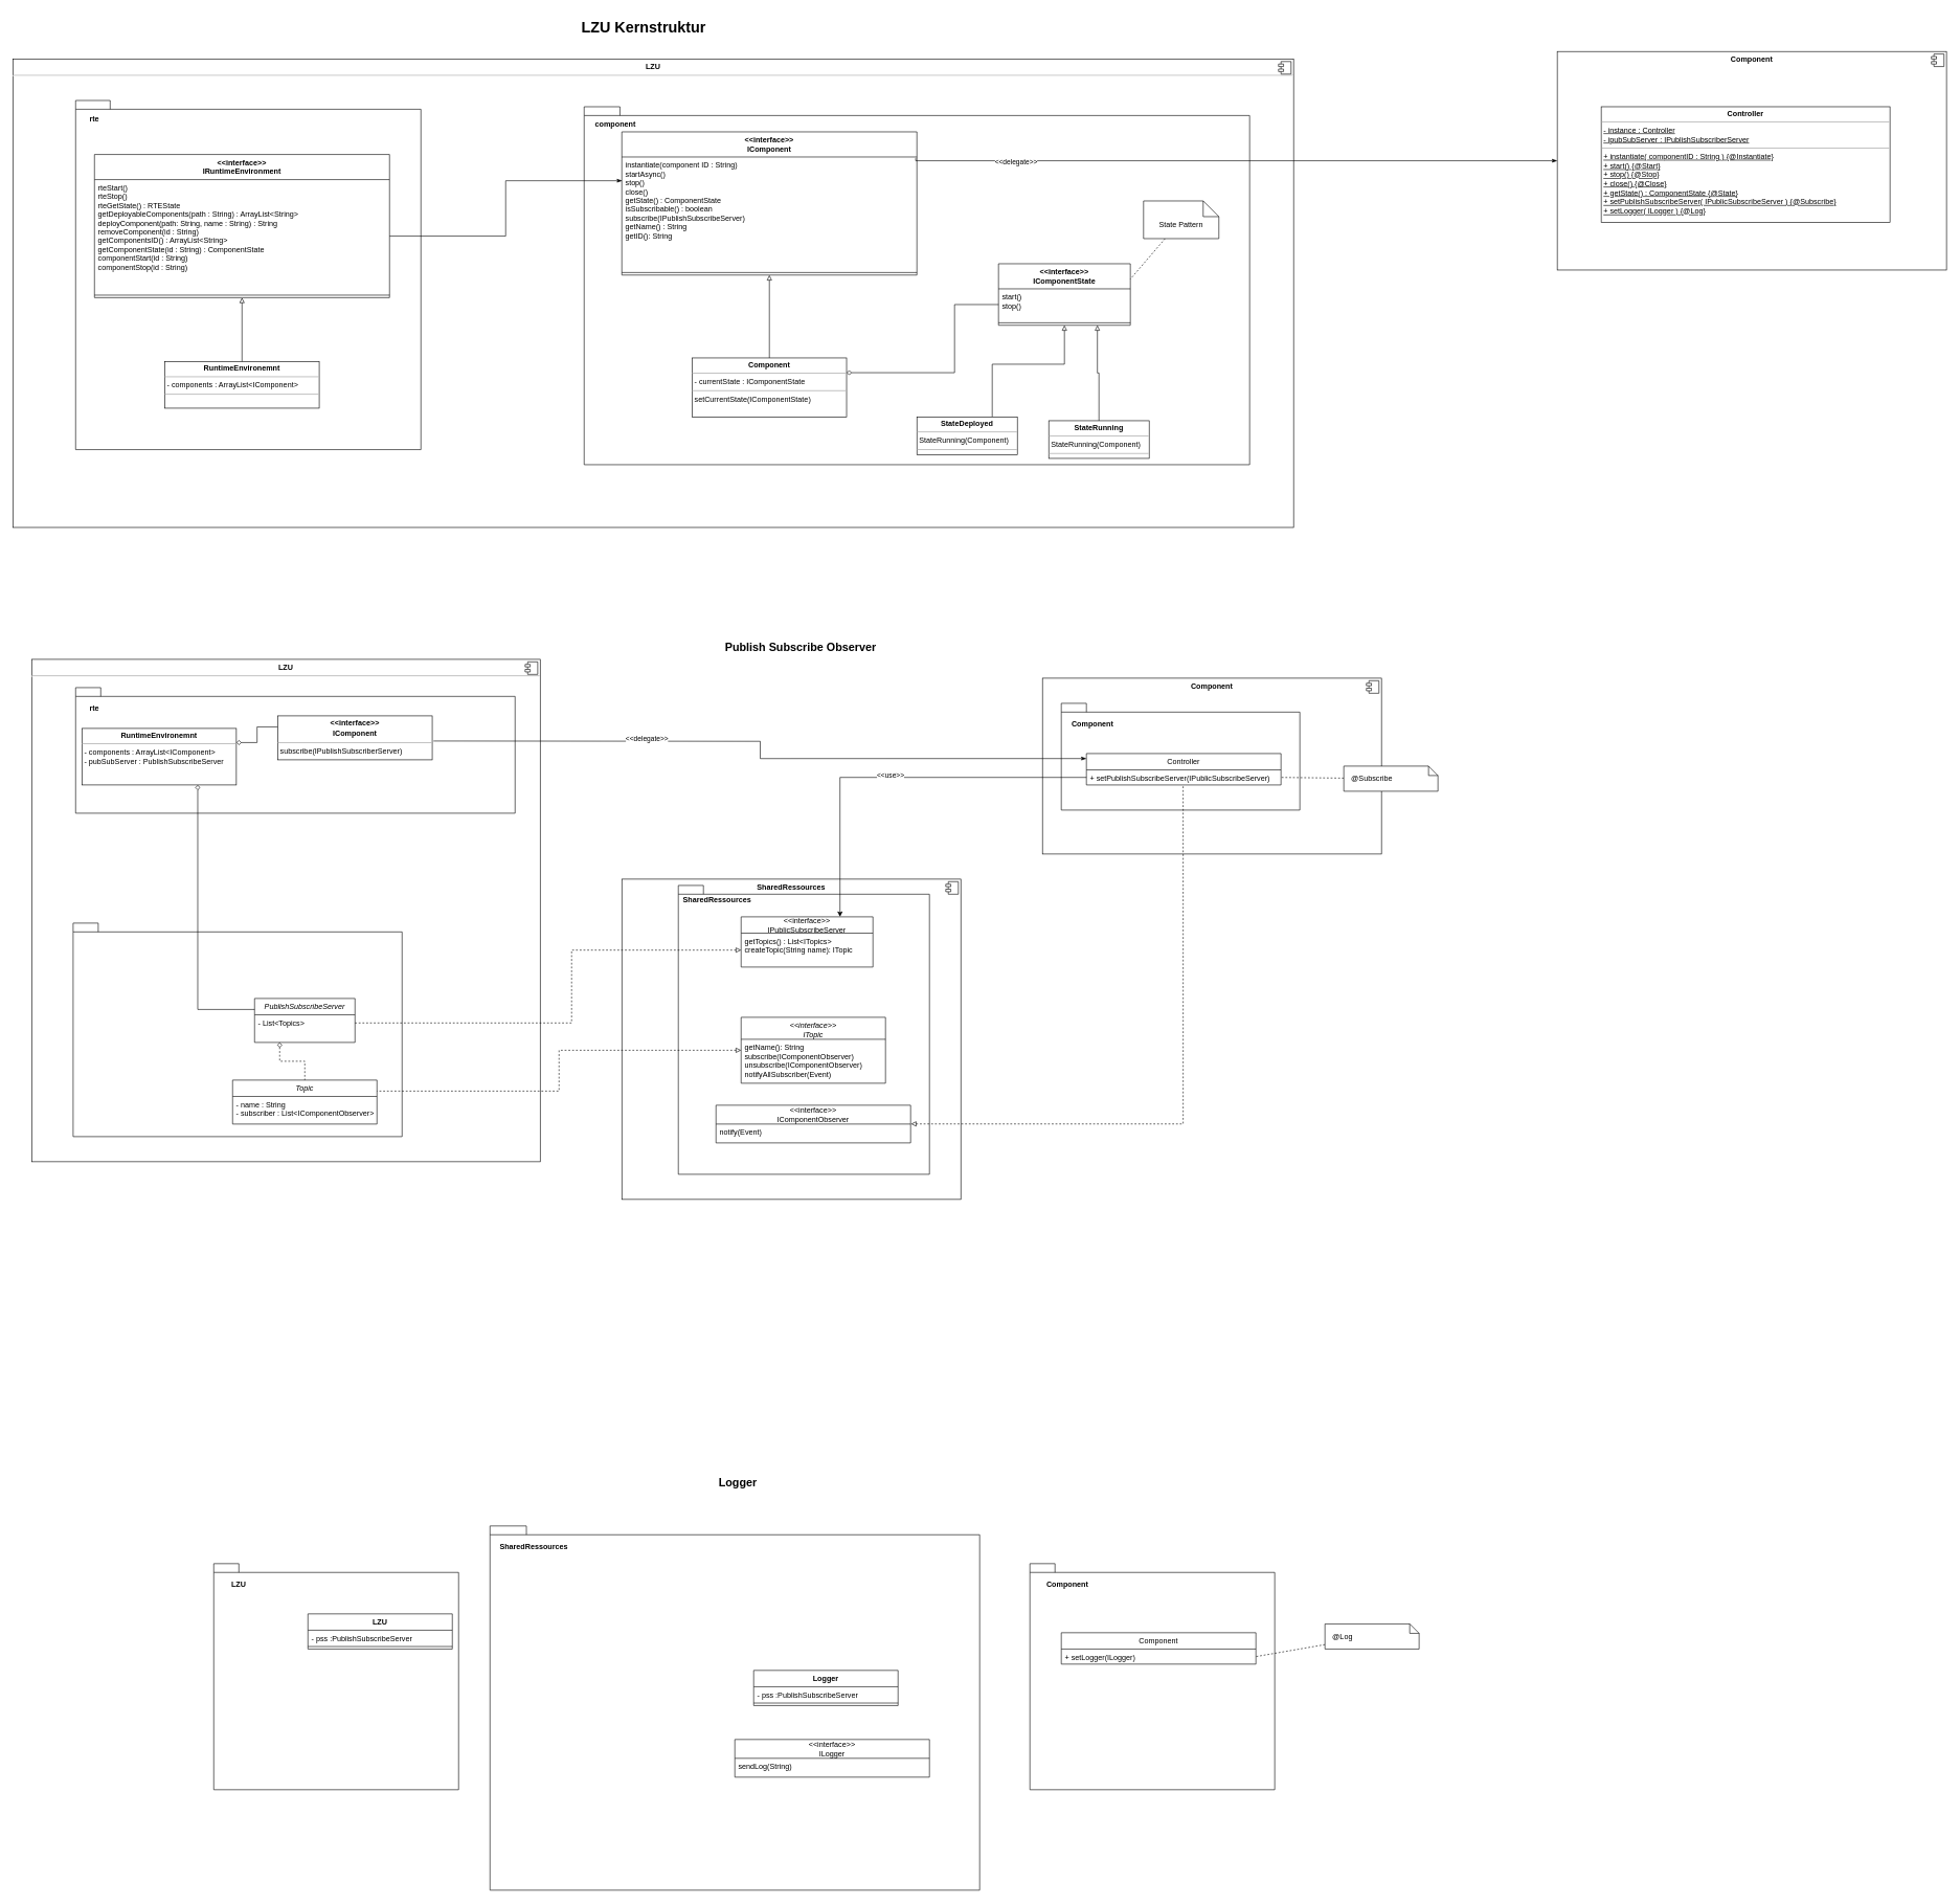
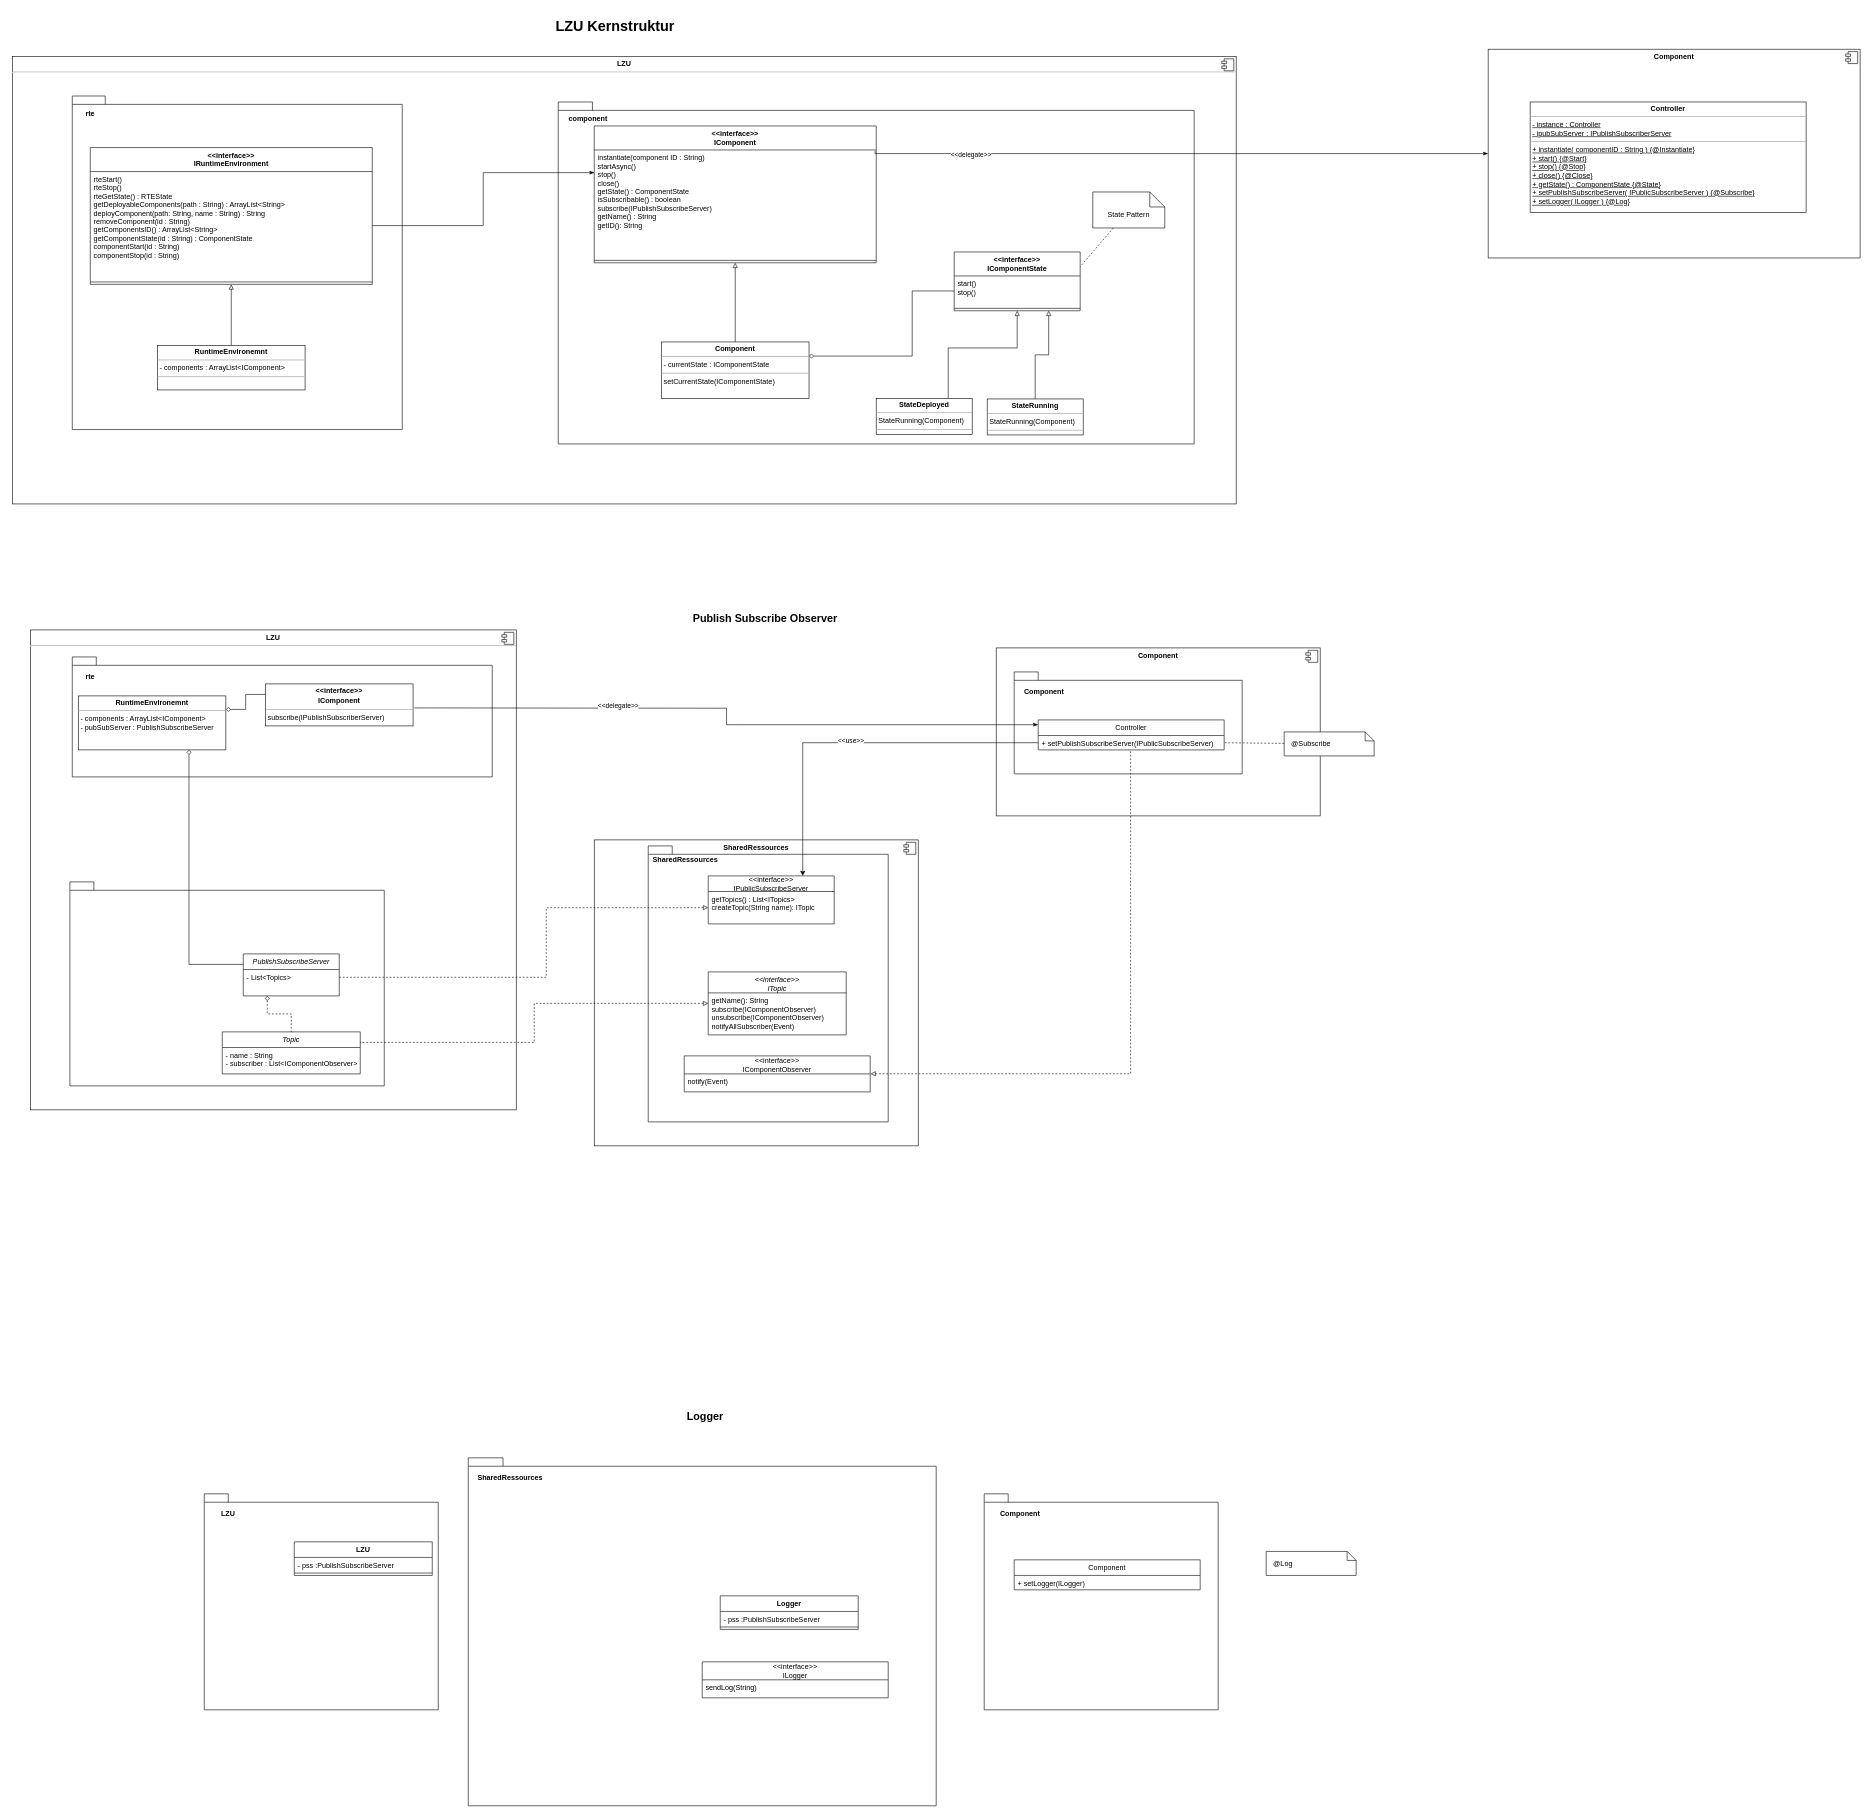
- <mxCell id="79" value="&lt;p style=&quot;margin: 0px ; margin-top: 4px ; text-align: center&quot;&gt;&lt;b&gt;StateRunning&lt;/b&gt;&lt;/p&gt;&lt;hr size=&quot;1&quot;&gt;&lt;p style=&quot;margin: 0px ; margin-left: 4px&quot;&gt;StateRunning(Component)&lt;/p&gt;&lt;hr size=&quot;1&quot;&gt;&lt;p style=&quot;margin: 0px ; margin-left: 4px&quot;&gt;&lt;br&gt;&lt;/p&gt;" style="verticalAlign=top;align=left;overflow=fill;fontSize=12;fontFamily=Helvetica;html=1;" vertex="1" parent="1"><mxGeometry x="1670" y="669" width="160" height="60" as="geometry" /></mxCell>
+ <mxCell id="79" value="&lt;p style=&quot;margin: 0px ; margin-top: 4px ; text-align: center&quot;&gt;&lt;b&gt;StateRunning&lt;/b&gt;&lt;/p&gt;&lt;hr size=&quot;1&quot;&gt;&lt;p style=&quot;margin: 0px ; margin-left: 4px&quot;&gt;StateRunning(Component)&lt;/p&gt;&lt;hr size=&quot;1&quot;&gt;&lt;p style=&quot;margin: 0px ; margin-left: 4px&quot;&gt;&lt;br&gt;&lt;/p&gt;" style="verticalAlign=top;align=left;overflow=fill;fontSize=12;fontFamily=Helvetica;html=1;" vertex="1" parent="1"><mxGeometry x="1645" y="664" width="160" height="60" as="geometry" /></mxCell>
- <mxCell id="53" style="edgeStyle=none;rounded=0;orthogonalLoop=1;jettySize=auto;html=1;entryX=1;entryY=0.5;entryDx=0;entryDy=0;dashed=1;startArrow=none;startFill=0;endArrow=none;endFill=0;" parent="1" source="54" target="44" edge="1"><mxGeometry relative="1" as="geometry" /></mxCell>
